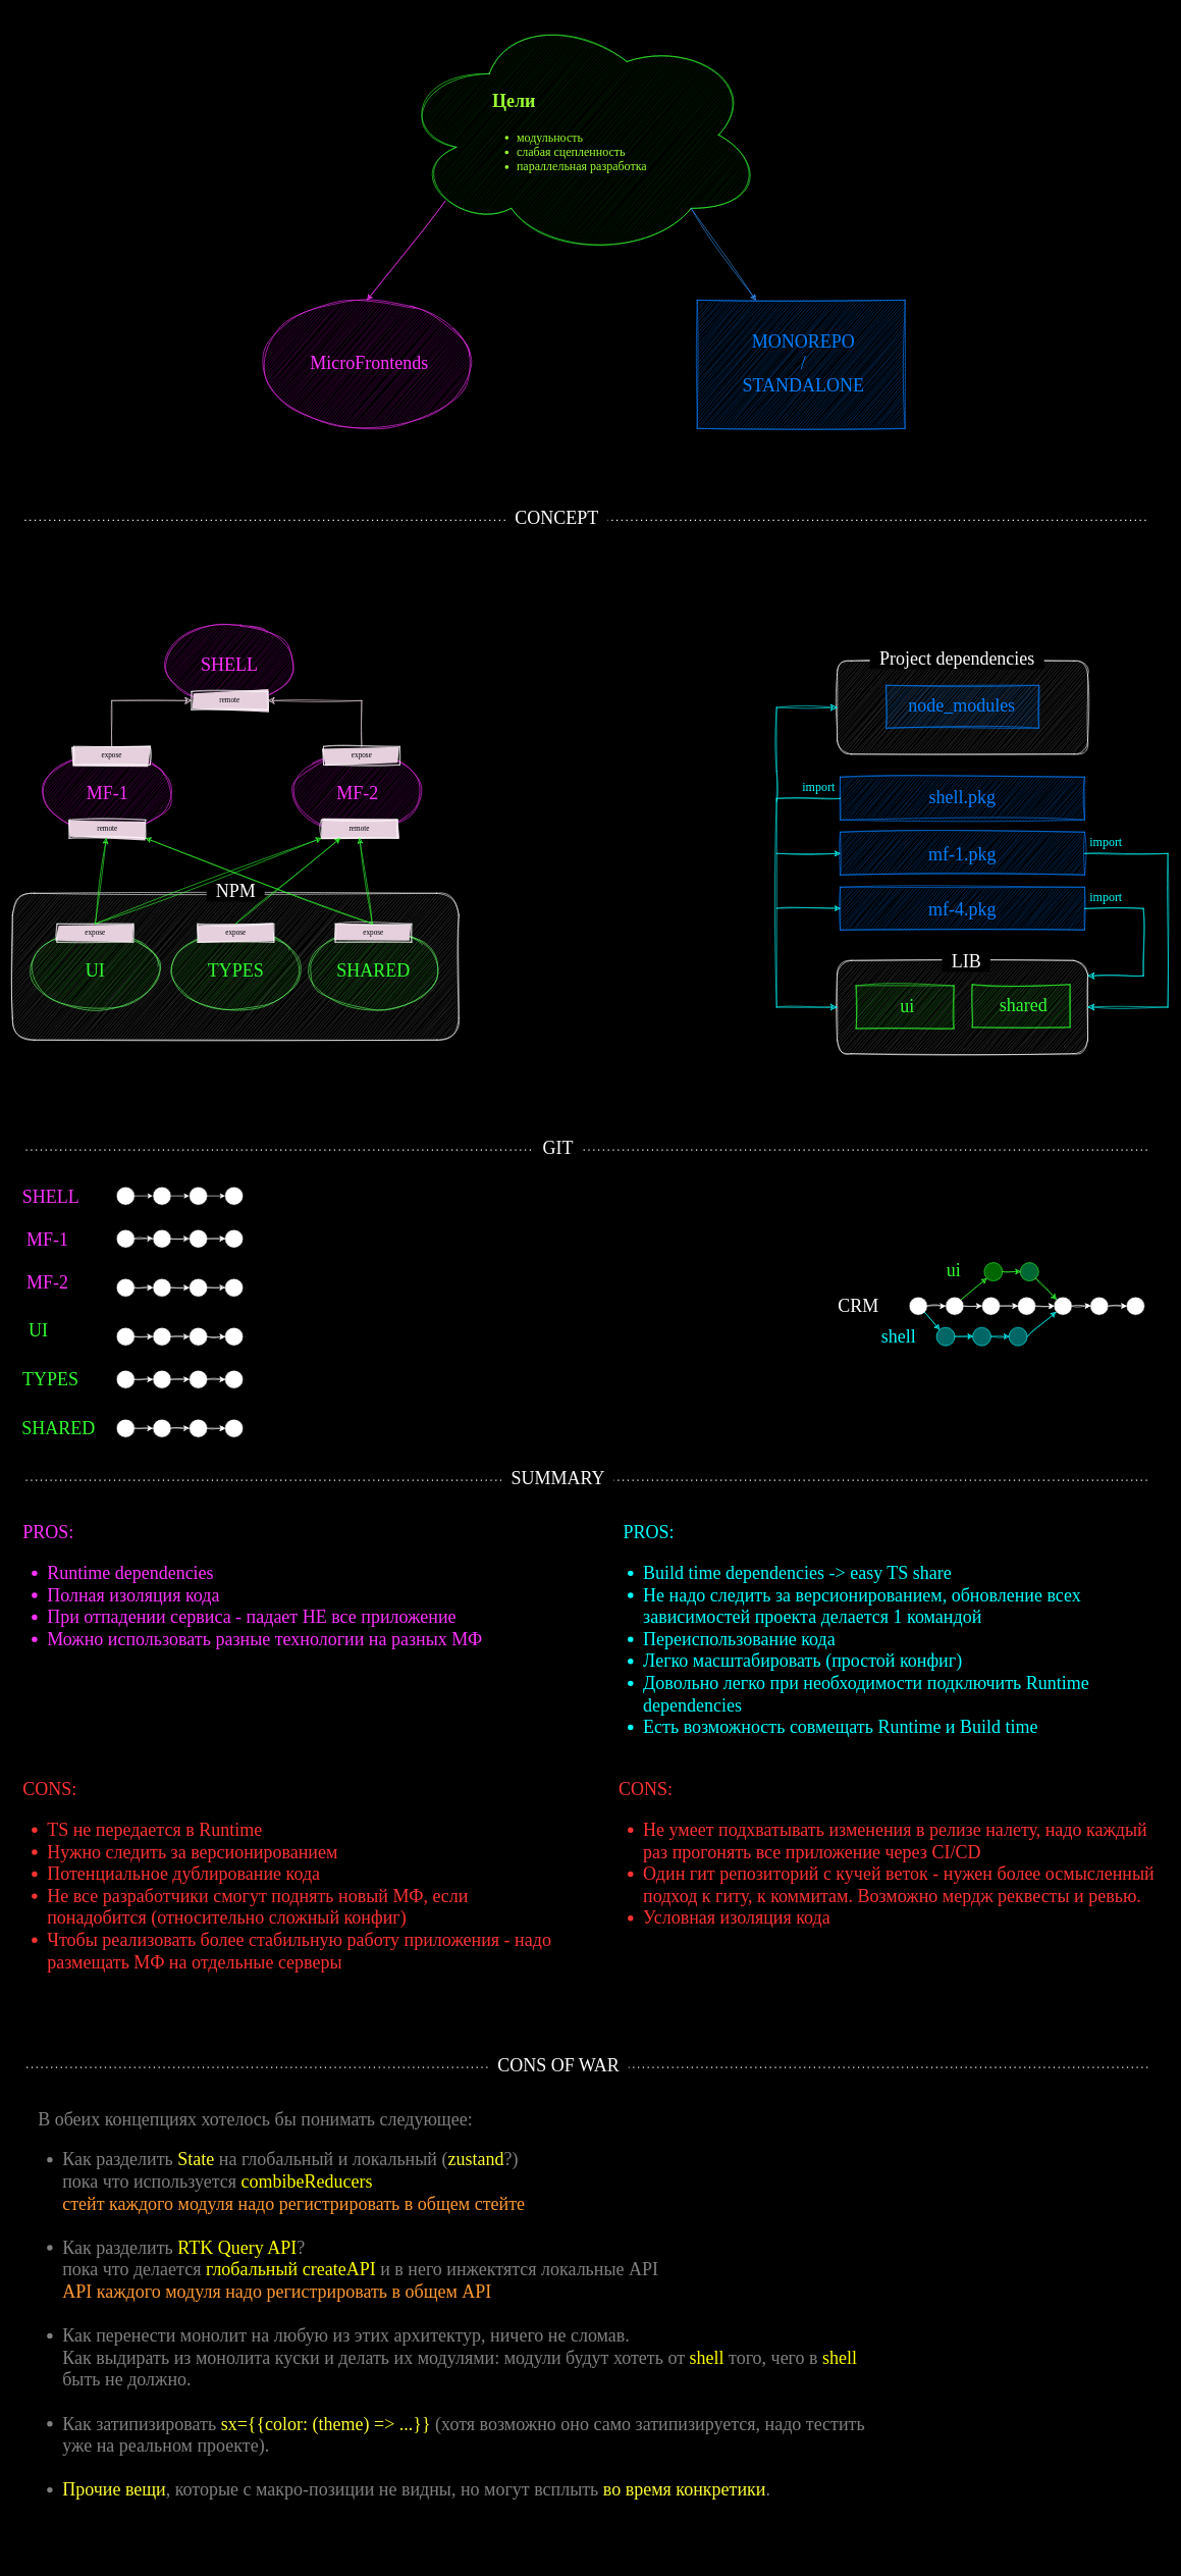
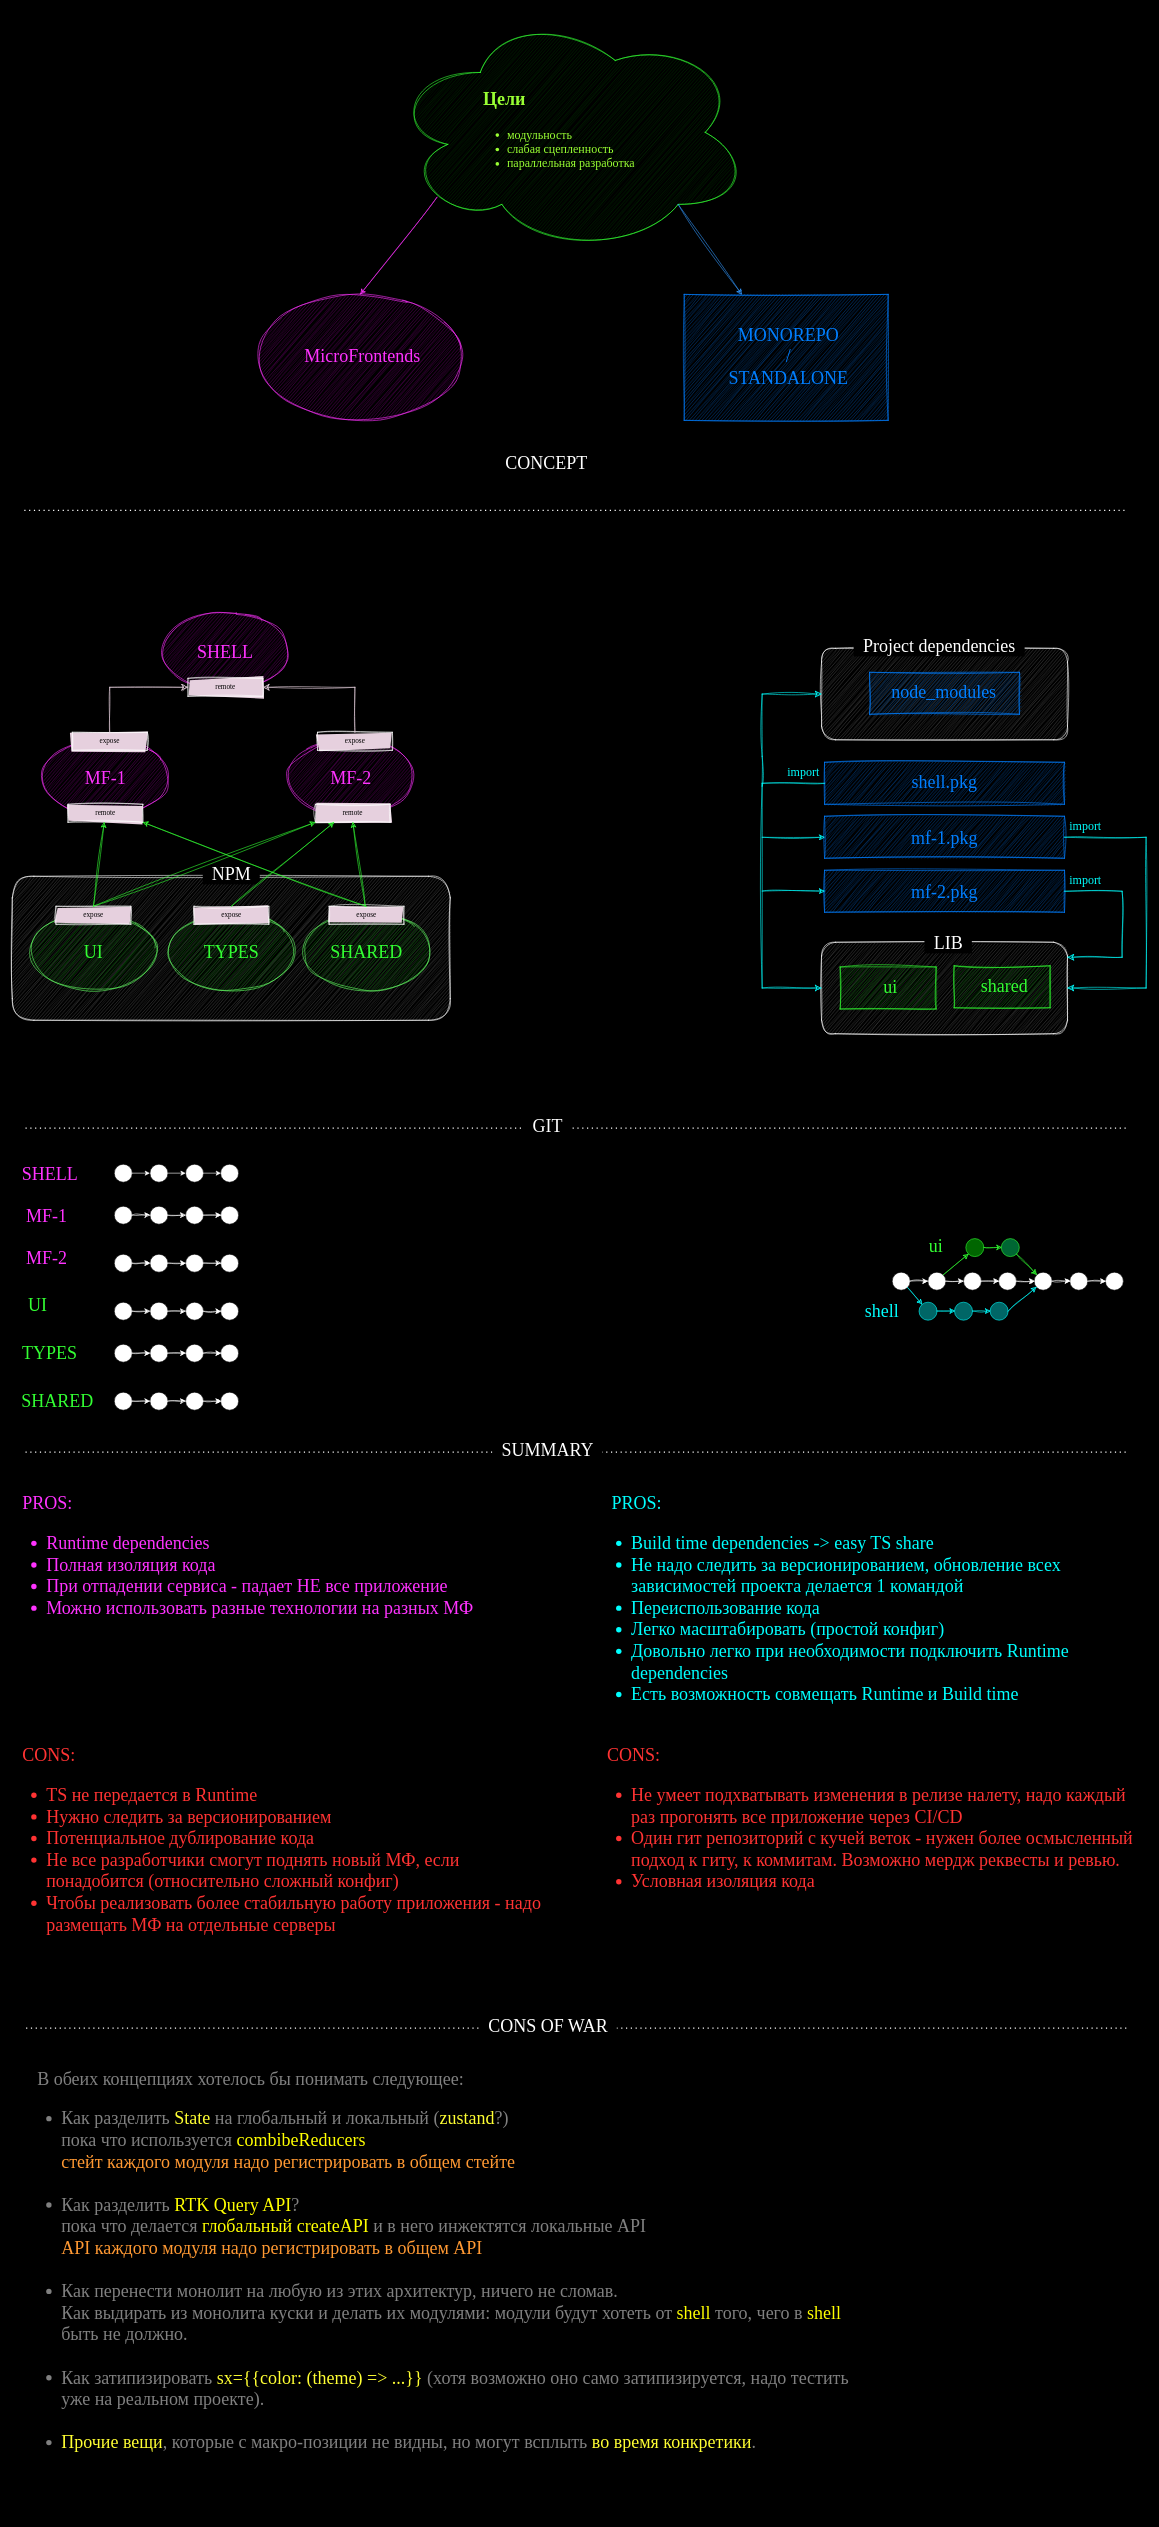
- <mxCell id="65" value="&lt;font color=&quot;#ffffff&quot; style=&quot;font-size: 30px; background-color: rgb(0, 0, 0);&quot; face=&quot;Comic Sans MS&quot;&gt;&amp;nbsp; CONCEPT&amp;nbsp;&amp;nbsp;&lt;/font&gt;" style="text;html=1;align=center;verticalAlign=middle;resizable=0;points=[];autosize=1;strokeColor=none;fillColor=none;" parent="1" vertex="1"><mxGeometry x="810" y="821" width="200" height="50" as="geometry" /></mxCell>
+ <mxCell id="65" value="&lt;font color=&quot;#ffffff&quot; style=&quot;font-size: 30px; background-color: rgb(0, 0, 0);&quot; face=&quot;Comic Sans MS&quot;&gt;&amp;nbsp; CONCEPT&amp;nbsp;&amp;nbsp;&lt;/font&gt;" style="text;html=1;align=center;verticalAlign=middle;resizable=0;points=[];autosize=1;strokeColor=none;fillColor=none;" parent="1" vertex="1"><mxGeometry x="810" y="746" width="200" height="50" as="geometry" /></mxCell>
- <mxCell id="53" value="mf-4.pkg" style="text;html=1;strokeColor=none;fillColor=none;align=center;verticalAlign=middle;whiteSpace=wrap;rounded=0;fontColor=#007FFF;fontFamily=Comic Sans MS;fontSize=30;sketch=1;curveFitting=1;jiggle=2;" parent="1" vertex="1"><mxGeometry x="1491" y="1470" width="166" height="30" as="geometry" /></mxCell>
+ <mxCell id="53" value="mf-2.pkg" style="text;html=1;strokeColor=none;fillColor=none;align=center;verticalAlign=middle;whiteSpace=wrap;rounded=0;fontColor=#007FFF;fontFamily=Comic Sans MS;fontSize=30;sketch=1;curveFitting=1;jiggle=2;" parent="1" vertex="1"><mxGeometry x="1491" y="1470" width="166" height="30" as="geometry" /></mxCell>
- <mxCell id="116" value="CRM" style="text;html=1;strokeColor=none;fillColor=none;align=center;verticalAlign=middle;whiteSpace=wrap;rounded=0;fontColor=#FFFFFF;fontFamily=Comic Sans MS;fontSize=30;sketch=1;curveFitting=1;jiggle=2;" parent="1" vertex="1"><mxGeometry x="1374" y="2120" width="60" height="30" as="geometry" /></mxCell>
